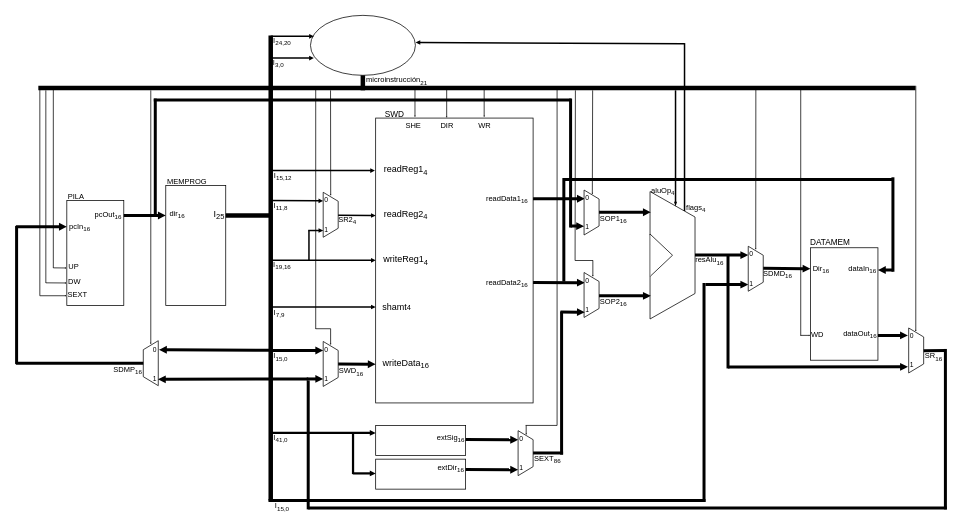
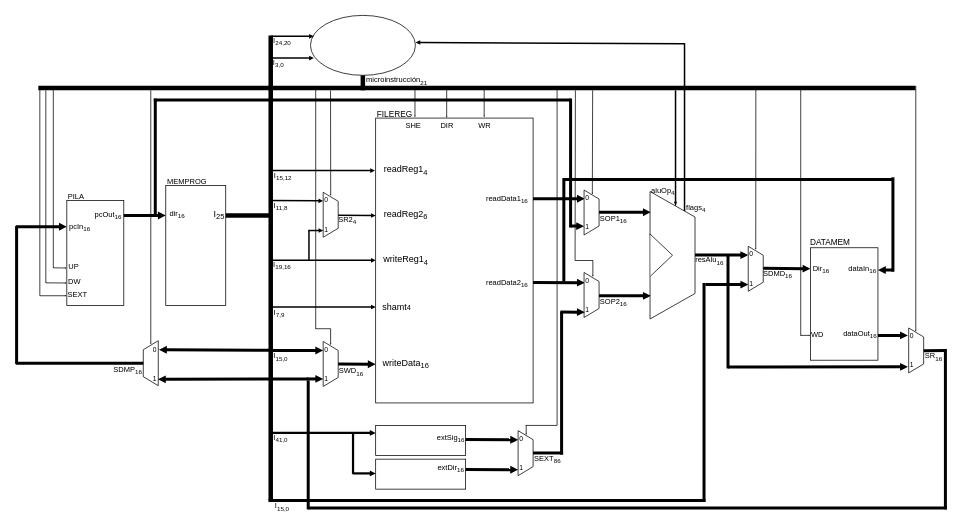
- <mxCell id="164" value="&lt;font color=&quot;#000000&quot;&gt;SWD&lt;/font&gt;" style="text;html=1;align=center;verticalAlign=middle;resizable=0;points=[];autosize=1;fontSize=11;fontColor=#0000FF;" parent="1" vertex="1"><mxGeometry x="495" y="142" width="60" height="20" as="geometry" /></mxCell>
+ <mxCell id="164" value="&lt;font color=&quot;#000000&quot;&gt;FILEREG&lt;/font&gt;" style="text;html=1;align=center;verticalAlign=middle;resizable=0;points=[];autosize=1;fontSize=11;fontColor=#0000FF;" parent="1" vertex="1"><mxGeometry x="495" y="142" width="60" height="20" as="geometry" /></mxCell>
- <mxCell id="13" value="readReg2&lt;sub&gt;4&lt;/sub&gt;" style="text;html=1;align=center;verticalAlign=middle;resizable=0;points=[];autosize=1;" parent="1" vertex="1"><mxGeometry x="505" y="276" width="70" height="20" as="geometry" /></mxCell>
+ <mxCell id="13" value="readReg2&lt;sub&gt;6&lt;/sub&gt;" style="text;html=1;align=center;verticalAlign=middle;resizable=0;points=[];autosize=1;" parent="1" vertex="1"><mxGeometry x="505" y="276" width="70" height="20" as="geometry" /></mxCell>
